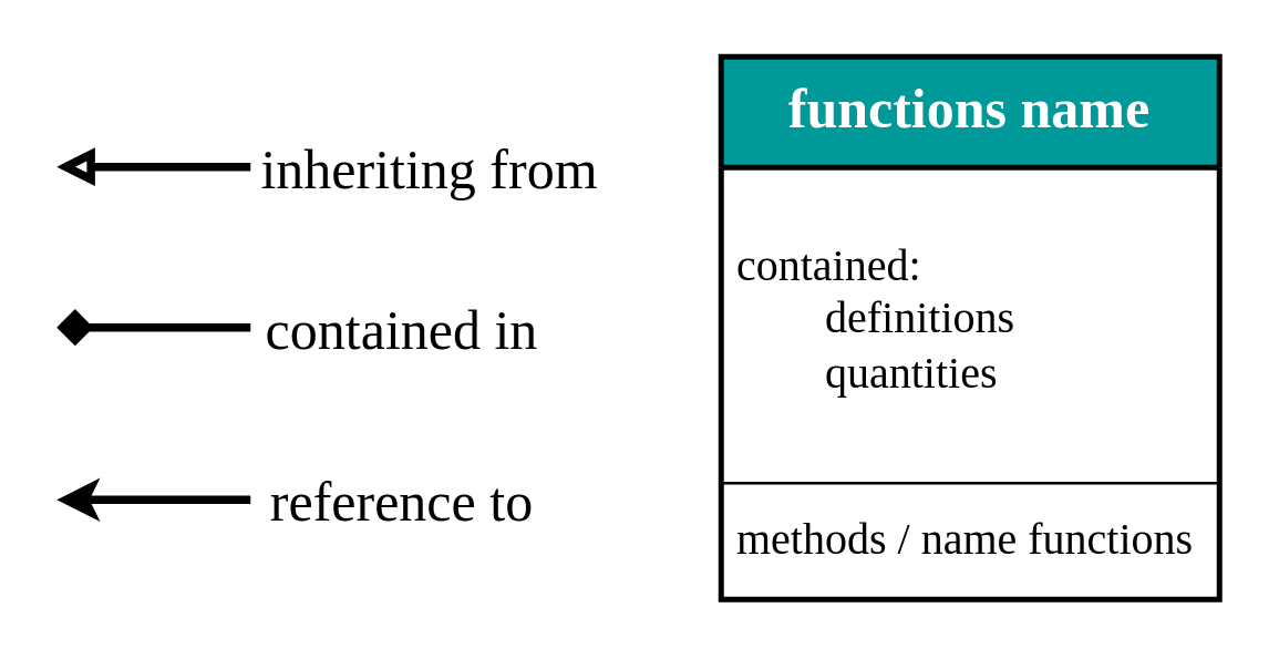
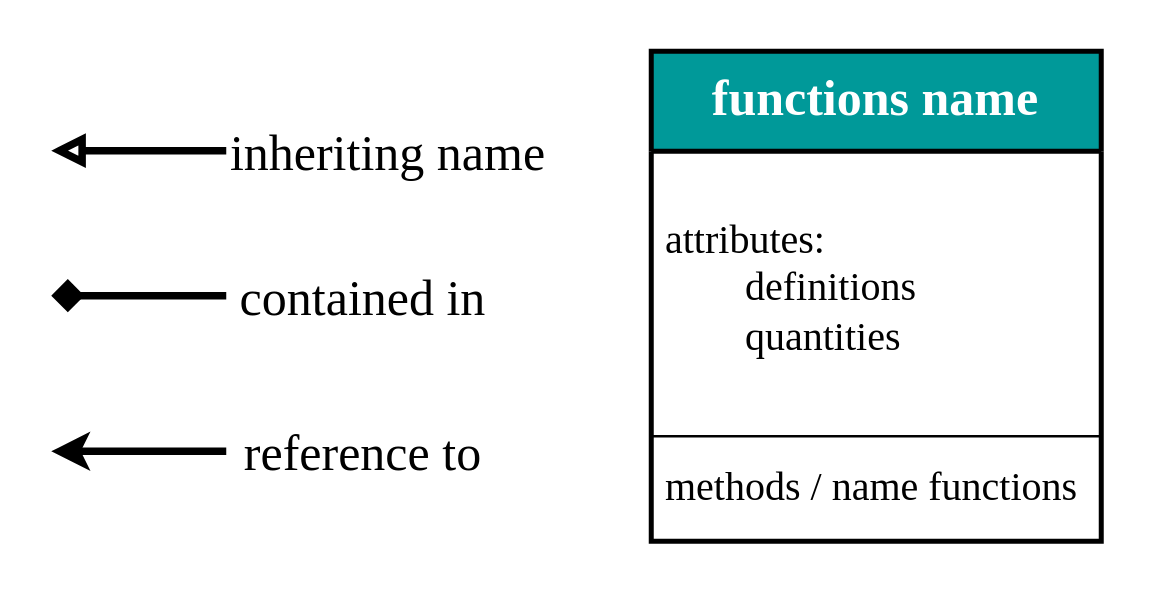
- <mxCell id="3" value="&lt;font style=&quot;font-size: 20px;&quot; face=&quot;Titillium Web&quot;&gt;inheriting from&lt;/font&gt;" style="text;html=1;align=center;verticalAlign=middle;whiteSpace=wrap;rounded=0;" parent="1" vertex="1"><mxGeometry x="90" y="50" width="130" height="20" as="geometry" /></mxCell>
+ <mxCell id="3" value="&lt;font style=&quot;font-size: 20px;&quot; face=&quot;Titillium Web&quot;&gt;inheriting name&lt;/font&gt;" style="text;html=1;align=center;verticalAlign=middle;whiteSpace=wrap;rounded=0;" parent="1" vertex="1"><mxGeometry x="90" y="50" width="130" height="20" as="geometry" /></mxCell>
- <mxCell id="5" value="&lt;span style=&quot;border-color: var(--border-color); color: rgb(0, 0, 0); font-family: &amp;quot;Titillium Web&amp;quot;; font-style: normal; font-variant-ligatures: normal; font-variant-caps: normal; letter-spacing: normal; orphans: 2; text-align: left; text-indent: 0px; text-transform: none; widows: 2; word-spacing: 0px; -webkit-text-stroke-width: 0px; background-color: rgb(251, 251, 251); text-decoration-thickness: initial; text-decoration-style: initial; text-decoration-color: initial; font-size: 16px;&quot;&gt;&lt;b style=&quot;font-weight: bold; border-color: var(--border-color);&quot;&gt;&lt;b style=&quot;border-color: var(--border-color);&quot;&gt;&lt;div style=&quot;font-weight: 400;&quot;&gt;&lt;br&gt;&lt;/div&gt;&lt;div style=&quot;font-weight: 400;&quot;&gt;contained:&lt;br&gt;&lt;/div&gt;&lt;div style=&quot;font-weight: 400;&quot;&gt;&lt;span style=&quot;white-space: pre;&quot;&gt;&#09;&lt;/span&gt;definitions&lt;br&gt;&lt;/div&gt;&lt;div style=&quot;font-weight: 400;&quot;&gt;&lt;span style=&quot;white-space: pre;&quot;&gt;&#09;&lt;/span&gt;quantities&lt;br&gt;&lt;/div&gt;&lt;/b&gt;&lt;/b&gt;&lt;/span&gt;" style="text;strokeColor=none;fillColor=none;align=left;verticalAlign=top;spacingLeft=4;spacingRight=4;overflow=hidden;rotatable=0;points=[[0,0.5],[1,0.5]];portConstraint=eastwest;whiteSpace=wrap;html=1;fontFamily=Titillium Web;" parent="4" vertex="1"><mxGeometry y="40" width="180" height="110" as="geometry" /></mxCell>
+ <mxCell id="5" value="&lt;span style=&quot;border-color: var(--border-color); color: rgb(0, 0, 0); font-family: &amp;quot;Titillium Web&amp;quot;; font-style: normal; font-variant-ligatures: normal; font-variant-caps: normal; letter-spacing: normal; orphans: 2; text-align: left; text-indent: 0px; text-transform: none; widows: 2; word-spacing: 0px; -webkit-text-stroke-width: 0px; background-color: rgb(251, 251, 251); text-decoration-thickness: initial; text-decoration-style: initial; text-decoration-color: initial; font-size: 16px;&quot;&gt;&lt;b style=&quot;font-weight: bold; border-color: var(--border-color);&quot;&gt;&lt;b style=&quot;border-color: var(--border-color);&quot;&gt;&lt;div style=&quot;font-weight: 400;&quot;&gt;&lt;br&gt;&lt;/div&gt;&lt;div style=&quot;font-weight: 400;&quot;&gt;attributes:&lt;br&gt;&lt;/div&gt;&lt;div style=&quot;font-weight: 400;&quot;&gt;&lt;span style=&quot;white-space: pre;&quot;&gt;&#09;&lt;/span&gt;definitions&lt;br&gt;&lt;/div&gt;&lt;div style=&quot;font-weight: 400;&quot;&gt;&lt;span style=&quot;white-space: pre;&quot;&gt;&#09;&lt;/span&gt;quantities&lt;br&gt;&lt;/div&gt;&lt;/b&gt;&lt;/b&gt;&lt;/span&gt;" style="text;strokeColor=none;fillColor=none;align=left;verticalAlign=top;spacingLeft=4;spacingRight=4;overflow=hidden;rotatable=0;points=[[0,0.5],[1,0.5]];portConstraint=eastwest;whiteSpace=wrap;html=1;fontFamily=Titillium Web;" parent="4" vertex="1"><mxGeometry y="40" width="180" height="110" as="geometry" /></mxCell>
